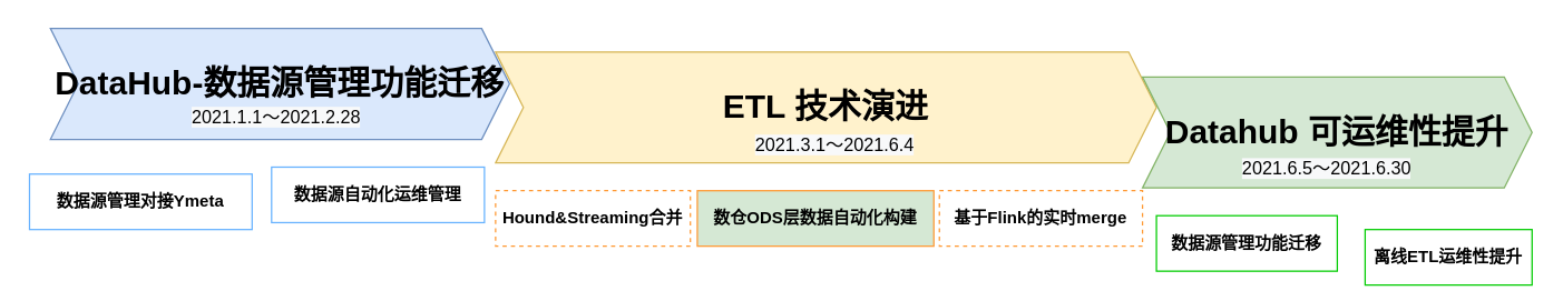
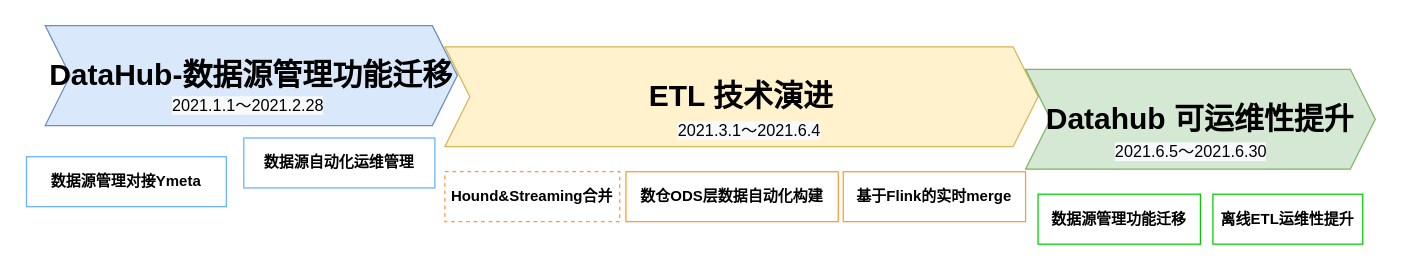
- <mxCell id="7" value="&lt;br&gt;&lt;b style=&quot;font-family: &amp;#34;helvetica&amp;#34; ; text-align: left&quot;&gt;数据源自动化运维管理&lt;/b&gt;&lt;br&gt;&lt;br&gt;" style="rounded=0;whiteSpace=wrap;html=1;strokeColor=#66B2FF;" vertex="1" parent="1"><mxGeometry x="194" y="120" width="153" height="40" as="geometry" /></mxCell>
+ <mxCell id="7" value="&lt;br&gt;&lt;b style=&quot;font-family: &amp;#34;helvetica&amp;#34; ; text-align: left&quot;&gt;数据源自动化运维管理&lt;/b&gt;&lt;br&gt;&lt;br&gt;" style="rounded=0;whiteSpace=wrap;html=1;strokeColor=#66B2FF;" vertex="1" parent="1"><mxGeometry x="194" y="110" width="153" height="40" as="geometry" /></mxCell>
- <mxCell id="10" value="数仓ODS层数据自动化构建" style="rounded=0;whiteSpace=wrap;html=1;fontStyle=1;strokeColor=#FF9933;fillColor=#d5e8d4;" vertex="1" parent="1"><mxGeometry x="500" y="137" width="170" height="40" as="geometry" /></mxCell>
+ <mxCell id="10" value="数仓ODS层数据自动化构建" style="rounded=0;whiteSpace=wrap;html=1;fontStyle=1;strokeColor=#FF9933;" vertex="1" parent="1"><mxGeometry x="500" y="137" width="170" height="40" as="geometry" /></mxCell>
- <mxCell id="11" value="&lt;h4 class=&quot;heading-h4&quot;&gt;&lt;div&gt;基于Flink的实时merge&lt;br&gt;&lt;/div&gt;&lt;/h4&gt;" style="rounded=0;whiteSpace=wrap;html=1;fontStyle=1;strokeColor=#FF9933;dashed=1;" vertex="1" parent="1"><mxGeometry x="674" y="137" width="146" height="40" as="geometry" /></mxCell>
+ <mxCell id="11" value="&lt;h4 class=&quot;heading-h4&quot;&gt;&lt;div&gt;基于Flink的实时merge&lt;br&gt;&lt;/div&gt;&lt;/h4&gt;" style="rounded=0;whiteSpace=wrap;html=1;fontStyle=1;strokeColor=#FF9933;" vertex="1" parent="1"><mxGeometry x="674" y="137" width="146" height="40" as="geometry" /></mxCell>
- <mxCell id="13" value="离线ETL运维性提升" style="rounded=0;whiteSpace=wrap;html=1;fillColor=#ffffff;fontStyle=1;strokeColor=#00CC00;" vertex="1" parent="1"><mxGeometry x="980" y="165" width="120" height="40" as="geometry" /></mxCell>
+ <mxCell id="13" value="离线ETL运维性提升" style="rounded=0;whiteSpace=wrap;html=1;fillColor=#ffffff;fontStyle=1;strokeColor=#00CC00;" vertex="1" parent="1"><mxGeometry x="970" y="155" width="120" height="40" as="geometry" /></mxCell>
